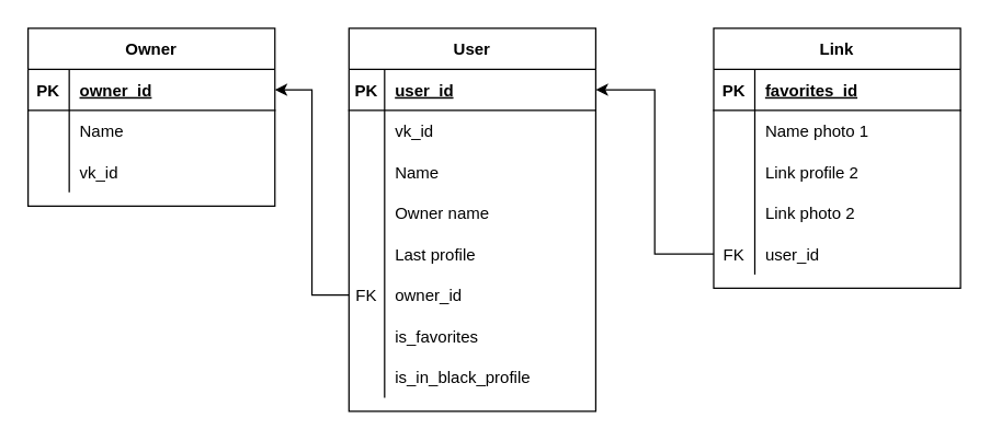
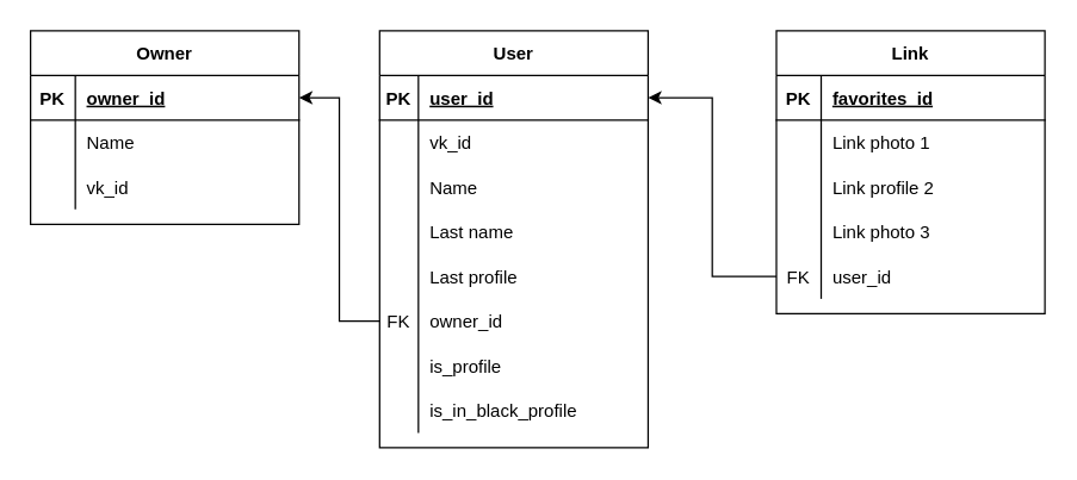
- <mxCell id="43" value="Name photo 1" style="shape=partialRectangle;connectable=0;fillColor=none;top=0;left=0;bottom=0;right=0;align=left;spacingLeft=6;overflow=hidden;" parent="41" vertex="1"><mxGeometry x="30" width="150" height="30" as="geometry"><mxRectangle width="150" height="30" as="alternateBounds" /></mxGeometry></mxCell>
+ <mxCell id="43" value="Link photo 1" style="shape=partialRectangle;connectable=0;fillColor=none;top=0;left=0;bottom=0;right=0;align=left;spacingLeft=6;overflow=hidden;" parent="41" vertex="1"><mxGeometry x="30" width="150" height="30" as="geometry"><mxRectangle width="150" height="30" as="alternateBounds" /></mxGeometry></mxCell>
- <mxCell id="24" value="Owner name" style="shape=partialRectangle;connectable=0;fillColor=none;top=0;left=0;bottom=0;right=0;align=left;spacingLeft=6;overflow=hidden;" parent="22" vertex="1"><mxGeometry x="26" width="154" height="30" as="geometry"><mxRectangle width="154" height="30" as="alternateBounds" /></mxGeometry></mxCell>
+ <mxCell id="24" value="Last name" style="shape=partialRectangle;connectable=0;fillColor=none;top=0;left=0;bottom=0;right=0;align=left;spacingLeft=6;overflow=hidden;" parent="22" vertex="1"><mxGeometry x="26" width="154" height="30" as="geometry"><mxRectangle width="154" height="30" as="alternateBounds" /></mxGeometry></mxCell>
- <mxCell id="49" value="Link photo 2" style="shape=partialRectangle;connectable=0;fillColor=none;top=0;left=0;bottom=0;right=0;align=left;spacingLeft=6;overflow=hidden;" parent="47" vertex="1"><mxGeometry x="30" width="150" height="30" as="geometry"><mxRectangle width="150" height="30" as="alternateBounds" /></mxGeometry></mxCell>
+ <mxCell id="49" value="Link photo 3" style="shape=partialRectangle;connectable=0;fillColor=none;top=0;left=0;bottom=0;right=0;align=left;spacingLeft=6;overflow=hidden;" parent="47" vertex="1"><mxGeometry x="30" width="150" height="30" as="geometry"><mxRectangle width="150" height="30" as="alternateBounds" /></mxGeometry></mxCell>
- <mxCell id="33" value="is_favorites" style="shape=partialRectangle;connectable=0;fillColor=none;top=0;left=0;bottom=0;right=0;align=left;spacingLeft=6;overflow=hidden;" vertex="1" parent="31"><mxGeometry x="26" width="154" height="30" as="geometry"><mxRectangle width="154" height="30" as="alternateBounds" /></mxGeometry></mxCell>
+ <mxCell id="33" value="is_profile" style="shape=partialRectangle;connectable=0;fillColor=none;top=0;left=0;bottom=0;right=0;align=left;spacingLeft=6;overflow=hidden;" vertex="1" parent="31"><mxGeometry x="26" width="154" height="30" as="geometry"><mxRectangle width="154" height="30" as="alternateBounds" /></mxGeometry></mxCell>
